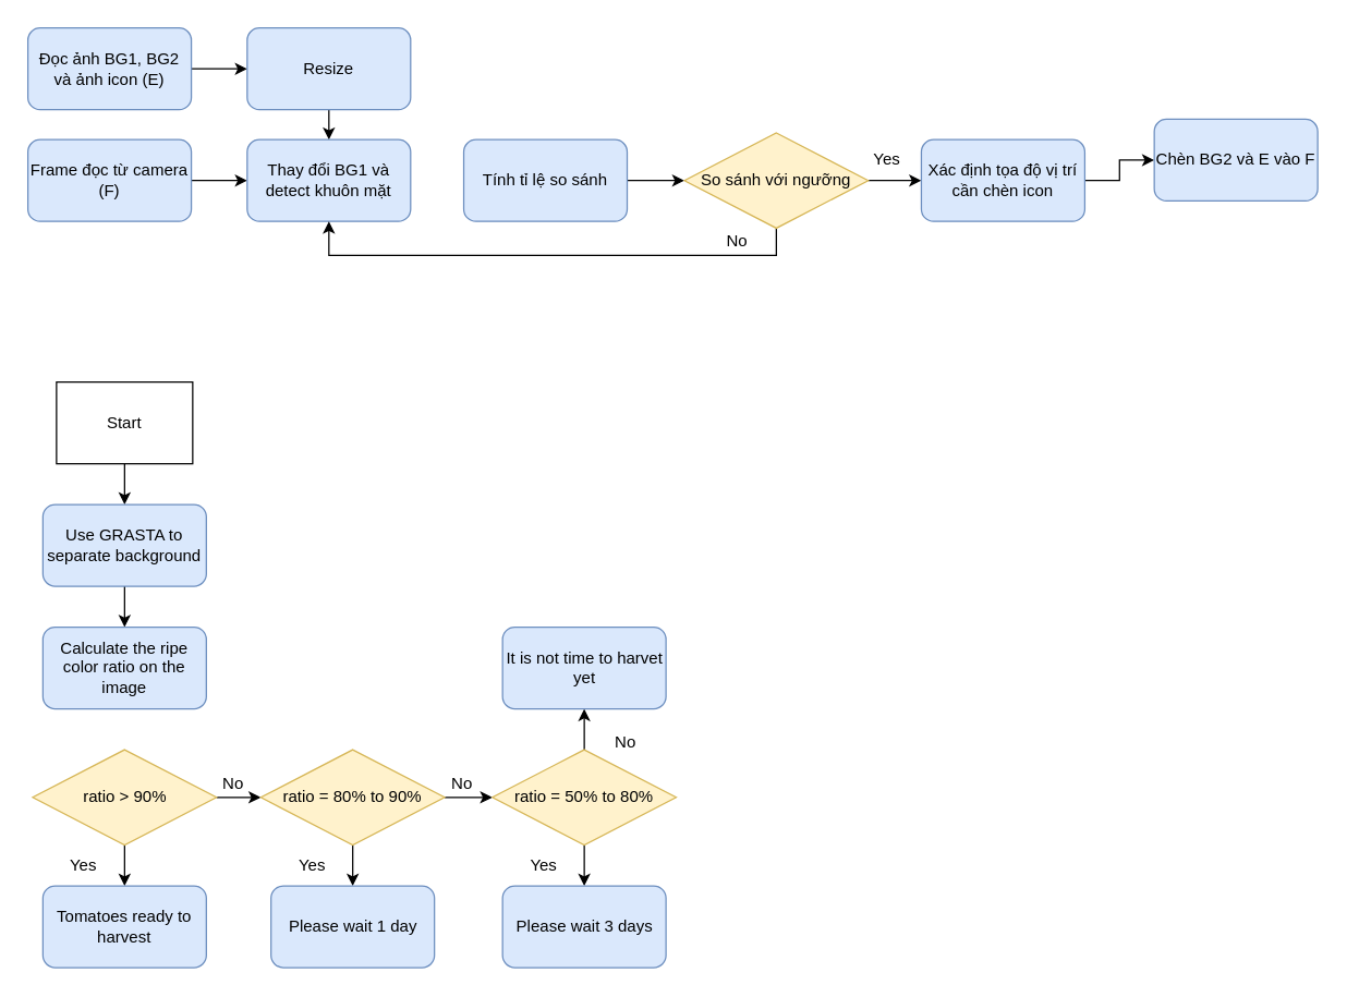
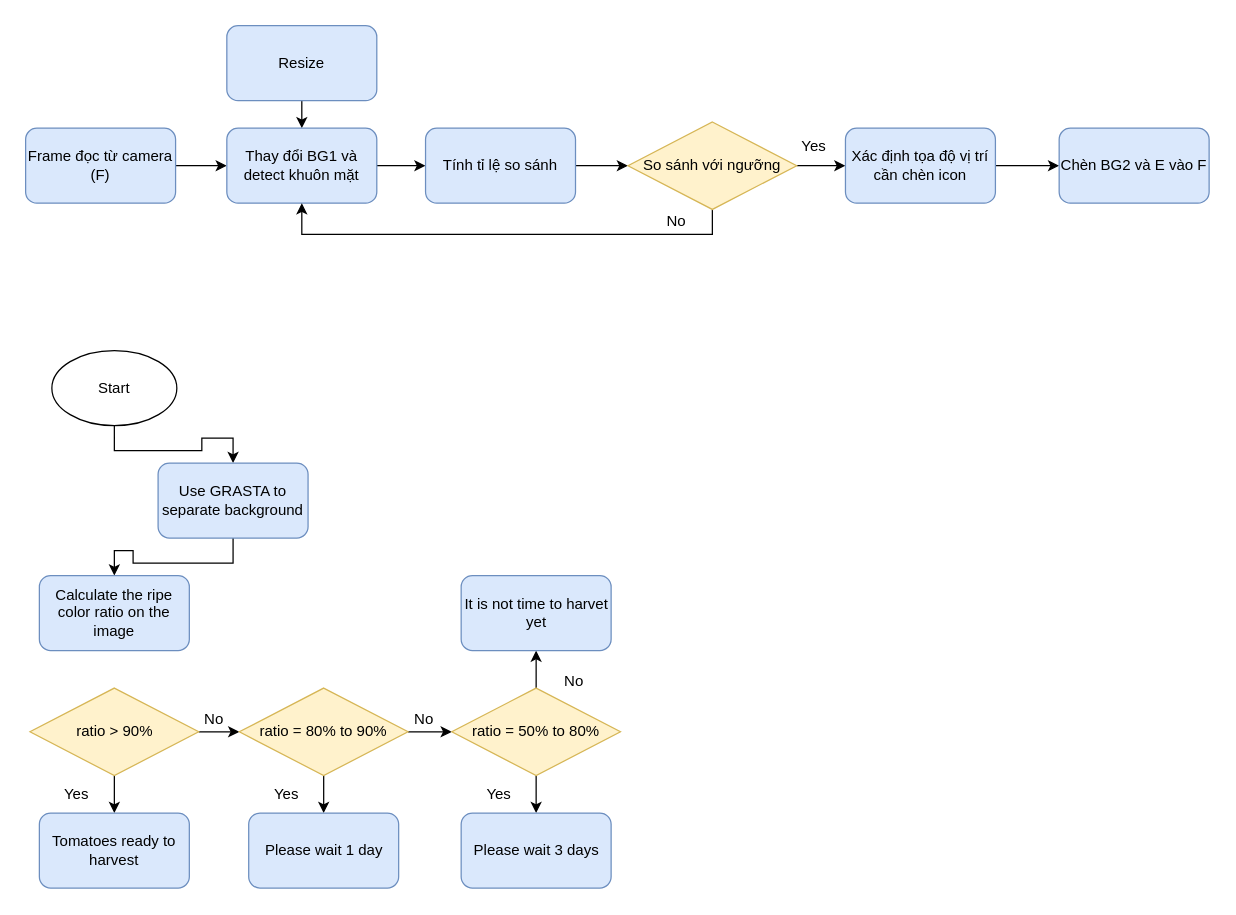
- <mxCell id="5" value="Đọc ảnh BG1, BG2 và ảnh icon (E)" style="rounded=1;whiteSpace=wrap;html=1;fillColor=#dae8fc;strokeColor=#6c8ebf;" parent="1" vertex="1"><mxGeometry x="20" y="20" width="120" height="60" as="geometry" /></mxCell>
- <mxCell id="4" value="" style="edgeStyle=orthogonalEdgeStyle;rounded=0;orthogonalLoop=1;jettySize=auto;html=1;" parent="1" source="5" target="7" edge="1"><mxGeometry relative="1" as="geometry" /></mxCell>
- <mxCell id="17" value="Chèn BG2 và E vào F" style="rounded=1;whiteSpace=wrap;html=1;fillColor=#dae8fc;strokeColor=#6c8ebf;" parent="1" vertex="1"><mxGeometry x="847" y="87" width="120" height="60" as="geometry" /></mxCell>
+ <mxCell id="17" value="Chèn BG2 và E vào F" style="rounded=1;whiteSpace=wrap;html=1;fillColor=#dae8fc;strokeColor=#6c8ebf;" parent="1" vertex="1"><mxGeometry x="847" y="102" width="120" height="60" as="geometry" /></mxCell>
+ <mxCell id="8" value="" style="edgeStyle=orthogonalEdgeStyle;rounded=0;orthogonalLoop=1;jettySize=auto;html=1;" parent="1" source="9" target="11" edge="1"><mxGeometry relative="1" as="geometry" /></mxCell>
- <mxCell id="21" value="Start" style="whiteSpace=wrap;html=1;rounded=0;" vertex="1" parent="1"><mxGeometry x="41" y="280" width="100" height="60" as="geometry" /></mxCell>
+ <mxCell id="21" value="Start" style="ellipse;whiteSpace=wrap;html=1;" vertex="1" parent="1"><mxGeometry x="41" y="280" width="100" height="60" as="geometry" /></mxCell>
- <mxCell id="23" value="Use GRASTA to separate background" style="rounded=1;whiteSpace=wrap;html=1;fillColor=#dae8fc;strokeColor=#6c8ebf;" vertex="1" parent="1"><mxGeometry x="31" y="370" width="120" height="60" as="geometry" /></mxCell>
+ <mxCell id="23" value="Use GRASTA to separate background" style="rounded=1;whiteSpace=wrap;html=1;fillColor=#dae8fc;strokeColor=#6c8ebf;" vertex="1" parent="1"><mxGeometry x="126" y="370" width="120" height="60" as="geometry" /></mxCell>
